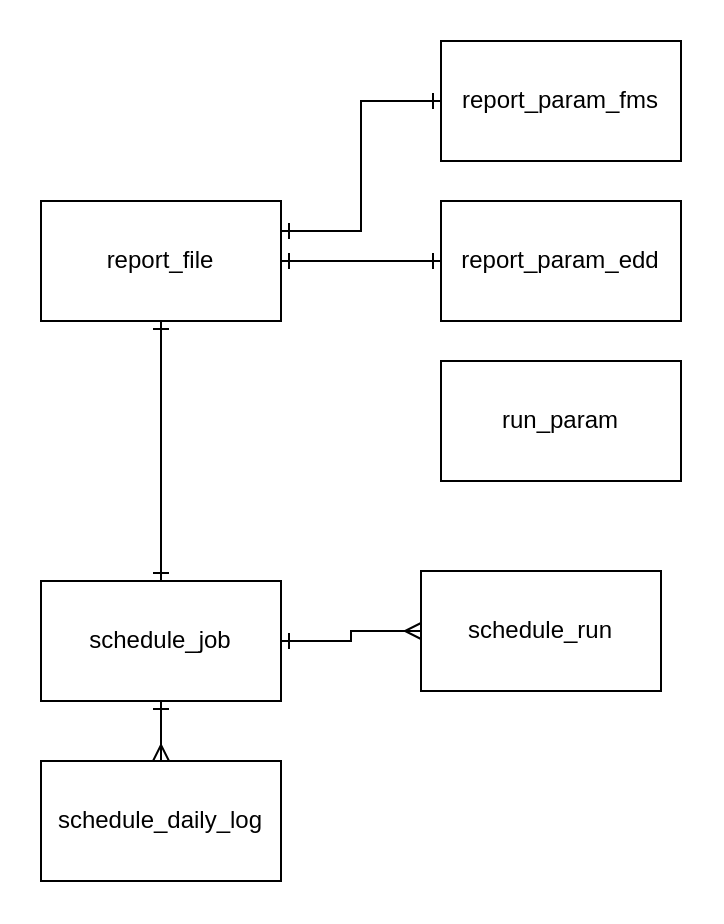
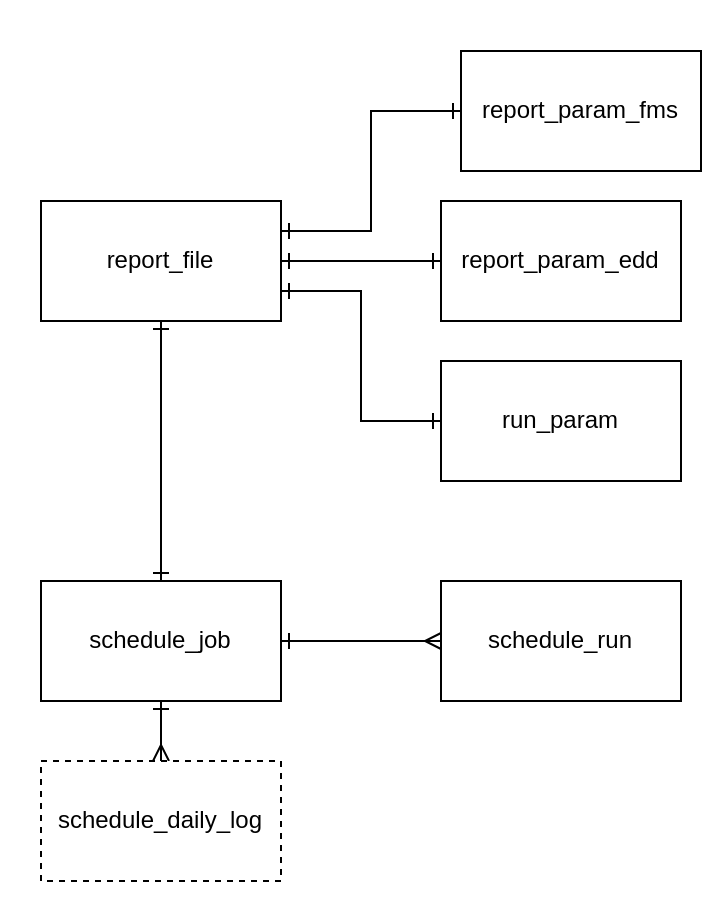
- <mxCell id="13" value="report_param_fms" style="rounded=0;whiteSpace=wrap;html=1;" parent="1" vertex="1"><mxGeometry x="220" y="20" width="120" height="60" as="geometry" /></mxCell>
+ <mxCell id="13" value="report_param_fms" style="rounded=0;whiteSpace=wrap;html=1;" parent="1" vertex="1"><mxGeometry x="230" y="25" width="120" height="60" as="geometry" /></mxCell>
+ <mxCell id="4" style="edgeStyle=orthogonalEdgeStyle;rounded=0;orthogonalLoop=1;jettySize=auto;html=1;exitX=1;exitY=0.75;exitDx=0;exitDy=0;entryX=0;entryY=0.5;entryDx=0;entryDy=0;startArrow=ERone;startFill=0;endArrow=ERone;endFill=0;" parent="1" source="6" target="14" edge="1"><mxGeometry relative="1" as="geometry" /></mxCell>
- <mxCell id="11" value="schedule_run" style="rounded=0;whiteSpace=wrap;html=1;" parent="1" vertex="1"><mxGeometry x="210" y="285" width="120" height="60" as="geometry" /></mxCell>
+ <mxCell id="11" value="schedule_run" style="rounded=0;whiteSpace=wrap;html=1;" parent="1" vertex="1"><mxGeometry x="220" y="290" width="120" height="60" as="geometry" /></mxCell>
- <mxCell id="12" value="schedule_daily_log" style="rounded=0;whiteSpace=wrap;html=1;" parent="1" vertex="1"><mxGeometry x="20" y="380" width="120" height="60" as="geometry" /></mxCell>
+ <mxCell id="12" value="schedule_daily_log" style="rounded=0;whiteSpace=wrap;html=1;dashed=1;" parent="1" vertex="1"><mxGeometry x="20" y="380" width="120" height="60" as="geometry" /></mxCell>
